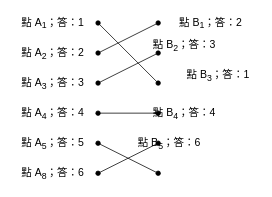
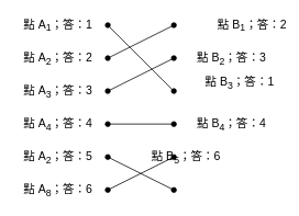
- <mxCell id="14" value="&lt;font style=&quot;font-size: 14px&quot;&gt;點 B&lt;sub&gt;1&lt;/sub&gt;；答：2&lt;/font&gt;" style="text;html=1;strokeColor=none;fillColor=none;align=center;verticalAlign=middle;whiteSpace=wrap;rounded=0;" vertex="1" parent="1"><mxGeometry x="230" y="20" width="100" height="20" as="geometry" /></mxCell>
+ <mxCell id="14" value="&lt;font style=&quot;font-size: 14px&quot;&gt;點 B&lt;sub&gt;1&lt;/sub&gt;；答：2&lt;/font&gt;" style="text;html=1;strokeColor=none;fillColor=none;align=center;verticalAlign=middle;whiteSpace=wrap;rounded=0;" vertex="1" parent="1"><mxGeometry x="255" y="20" width="100" height="20" as="geometry" /></mxCell>
- <mxCell id="15" value="&lt;font style=&quot;font-size: 14px&quot;&gt;點 B&lt;sub&gt;2&lt;/sub&gt;；答：3&lt;/font&gt;" style="text;html=1;strokeColor=none;fillColor=none;align=center;verticalAlign=middle;whiteSpace=wrap;rounded=0;" vertex="1" parent="1"><mxGeometry x="195" y="50" width="100" height="20" as="geometry" /></mxCell>
+ <mxCell id="15" value="&lt;font style=&quot;font-size: 14px&quot;&gt;點 B&lt;sub&gt;2&lt;/sub&gt;；答：3&lt;/font&gt;" style="text;html=1;strokeColor=none;fillColor=none;align=center;verticalAlign=middle;whiteSpace=wrap;rounded=0;" vertex="1" parent="1"><mxGeometry x="230" y="60" width="100" height="20" as="geometry" /></mxCell>
- <mxCell id="17" value="&lt;font style=&quot;font-size: 14px&quot;&gt;點 B&lt;sub&gt;4&lt;/sub&gt;；答：4&lt;/font&gt;" style="text;html=1;strokeColor=none;fillColor=none;align=center;verticalAlign=middle;whiteSpace=wrap;rounded=0;" vertex="1" parent="1"><mxGeometry x="195" y="140" width="100" height="20" as="geometry" /></mxCell>
+ <mxCell id="17" value="&lt;font style=&quot;font-size: 14px&quot;&gt;點 B&lt;sub&gt;4&lt;/sub&gt;；答：4&lt;/font&gt;" style="text;html=1;strokeColor=none;fillColor=none;align=center;verticalAlign=middle;whiteSpace=wrap;rounded=0;" vertex="1" parent="1"><mxGeometry x="230" y="140" width="100" height="20" as="geometry" /></mxCell>
- <mxCell id="12" value="&lt;font style=&quot;font-size: 14px&quot;&gt;點 A&lt;sub&gt;5&lt;/sub&gt;；答：5&lt;/font&gt;" style="text;html=1;strokeColor=none;fillColor=none;align=center;verticalAlign=middle;whiteSpace=wrap;rounded=0;" vertex="1" parent="1"><mxGeometry x="20" y="180" width="100" height="20" as="geometry" /></mxCell>
+ <mxCell id="12" value="&lt;font style=&quot;font-size: 14px&quot;&gt;點 A&lt;sub&gt;2&lt;/sub&gt;；答：5&lt;/font&gt;" style="text;html=1;strokeColor=none;fillColor=none;align=center;verticalAlign=middle;whiteSpace=wrap;rounded=0;" vertex="1" parent="1"><mxGeometry x="20" y="180" width="100" height="20" as="geometry" /></mxCell>
